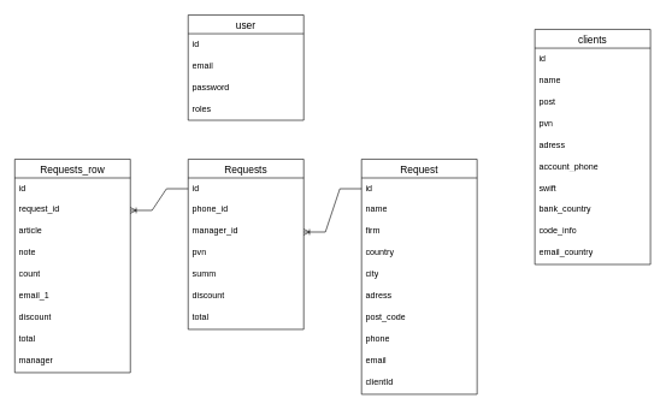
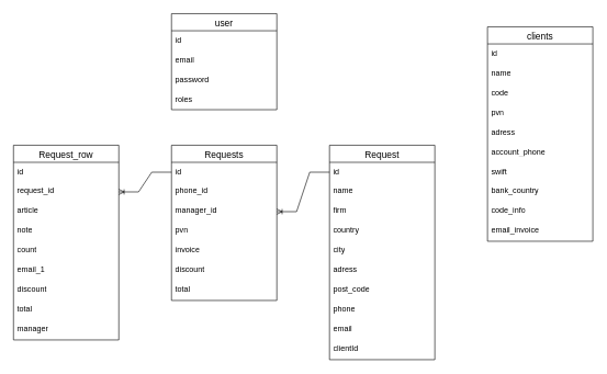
- <mxCell id="10" value="post" style="text;strokeColor=none;fillColor=none;spacingLeft=4;spacingRight=4;overflow=hidden;rotatable=0;points=[[0,0.5],[1,0.5]];portConstraint=eastwest;fontSize=12;whiteSpace=wrap;html=1;" parent="7" vertex="1"><mxGeometry y="86" width="160" height="30" as="geometry" /></mxCell>
+ <mxCell id="10" value="code" style="text;strokeColor=none;fillColor=none;spacingLeft=4;spacingRight=4;overflow=hidden;rotatable=0;points=[[0,0.5],[1,0.5]];portConstraint=eastwest;fontSize=12;whiteSpace=wrap;html=1;" parent="7" vertex="1"><mxGeometry y="86" width="160" height="30" as="geometry" /></mxCell>
- <mxCell id="37" value="Requests_row" style="swimlane;fontStyle=0;childLayout=stackLayout;horizontal=1;startSize=26;horizontalStack=0;resizeParent=1;resizeParentMax=0;resizeLast=0;collapsible=1;marginBottom=0;align=center;fontSize=14;" vertex="1" parent="1"><mxGeometry x="20" y="220" width="160" height="296" as="geometry" /></mxCell>
+ <mxCell id="37" value="Request_row" style="swimlane;fontStyle=0;childLayout=stackLayout;horizontal=1;startSize=26;horizontalStack=0;resizeParent=1;resizeParentMax=0;resizeLast=0;collapsible=1;marginBottom=0;align=center;fontSize=14;" vertex="1" parent="1"><mxGeometry x="20" y="220" width="160" height="296" as="geometry" /></mxCell>
- <mxCell id="17" value="email_country" style="text;strokeColor=none;fillColor=none;spacingLeft=4;spacingRight=4;overflow=hidden;rotatable=0;points=[[0,0.5],[1,0.5]];portConstraint=eastwest;fontSize=12;whiteSpace=wrap;html=1;" parent="7" vertex="1"><mxGeometry y="296" width="160" height="30" as="geometry" /></mxCell>
+ <mxCell id="17" value="email_invoice" style="text;strokeColor=none;fillColor=none;spacingLeft=4;spacingRight=4;overflow=hidden;rotatable=0;points=[[0,0.5],[1,0.5]];portConstraint=eastwest;fontSize=12;whiteSpace=wrap;html=1;" parent="7" vertex="1"><mxGeometry y="296" width="160" height="30" as="geometry" /></mxCell>
- <mxCell id="34" value="summ&lt;br&gt;" style="text;strokeColor=none;fillColor=none;spacingLeft=4;spacingRight=4;overflow=hidden;rotatable=0;points=[[0,0.5],[1,0.5]];portConstraint=eastwest;fontSize=12;whiteSpace=wrap;html=1;" vertex="1" parent="29"><mxGeometry y="146" width="160" height="30" as="geometry" /></mxCell>
+ <mxCell id="34" value="invoice&lt;br&gt;" style="text;strokeColor=none;fillColor=none;spacingLeft=4;spacingRight=4;overflow=hidden;rotatable=0;points=[[0,0.5],[1,0.5]];portConstraint=eastwest;fontSize=12;whiteSpace=wrap;html=1;" vertex="1" parent="29"><mxGeometry y="146" width="160" height="30" as="geometry" /></mxCell>
